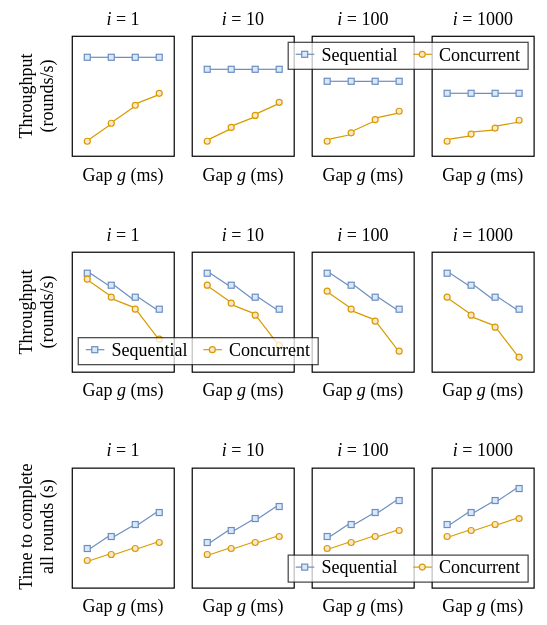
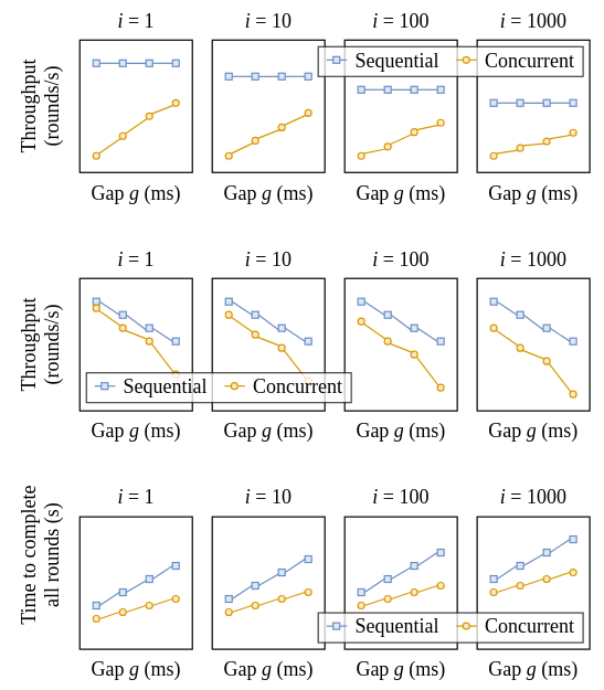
- <mxCell id="142" value="Time to complete all rounds (s)" style="text;html=1;strokeColor=none;fillColor=none;align=center;verticalAlign=middle;whiteSpace=wrap;rounded=0;fontSize=30;fontFamily=Times New Roman;horizontal=0;" parent="1" vertex="1"><mxGeometry x="20" y="768" width="80" height="220" as="geometry" /></mxCell>
+ <mxCell id="142" value="Time to complete all rounds (s)" style="text;html=1;strokeColor=none;fillColor=none;align=center;verticalAlign=middle;whiteSpace=wrap;rounded=0;fontSize=30;fontFamily=Times New Roman;horizontal=0;" parent="1" vertex="1"><mxGeometry x="20" y="728" width="80" height="220" as="geometry" /></mxCell>
